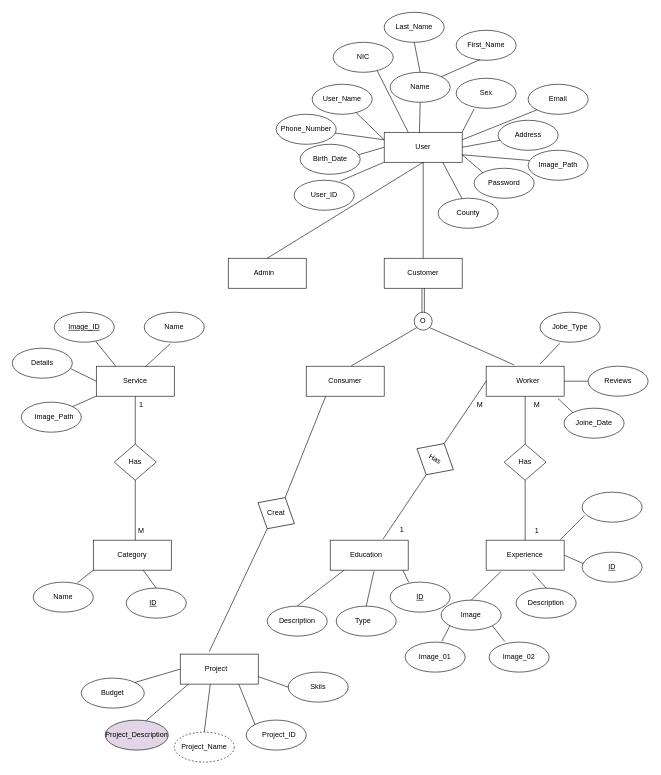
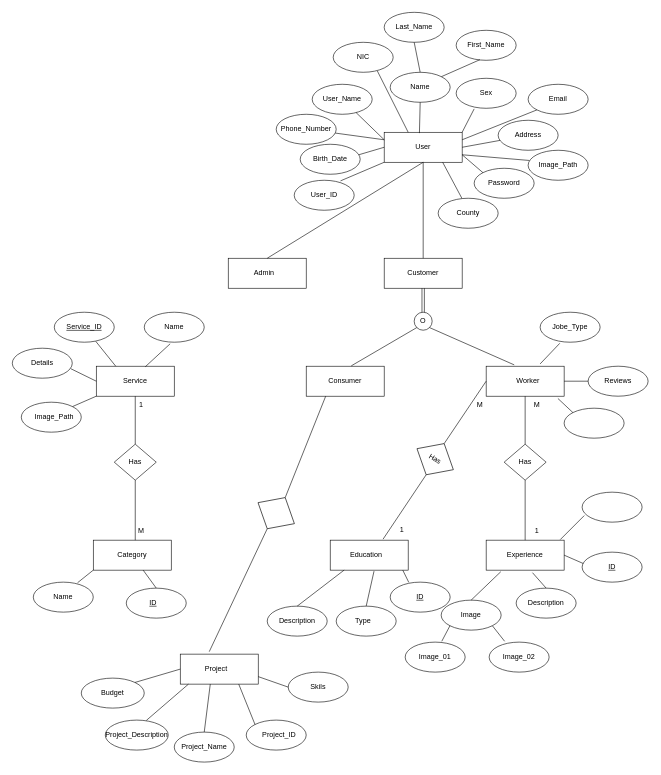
- <mxCell id="61" value="&lt;u&gt;Image_ID&lt;/u&gt;" style="text;strokeColor=none;align=center;fillColor=none;html=1;verticalAlign=middle;whiteSpace=wrap;rounded=0;" vertex="1" parent="1"><mxGeometry x="110" y="530" width="60" height="30" as="geometry" /></mxCell>
+ <mxCell id="61" value="&lt;u&gt;Service_ID&lt;/u&gt;" style="text;strokeColor=none;align=center;fillColor=none;html=1;verticalAlign=middle;whiteSpace=wrap;rounded=0;" vertex="1" parent="1"><mxGeometry x="110" y="530" width="60" height="30" as="geometry" /></mxCell>
- <mxCell id="96" value="Joine_Date" style="text;strokeColor=none;align=center;fillColor=none;html=1;verticalAlign=middle;whiteSpace=wrap;rounded=0;" vertex="1" parent="1"><mxGeometry x="960" y="690" width="60" height="30" as="geometry" /></mxCell>
- <mxCell id="140" value="Creat" style="text;strokeColor=none;align=center;fillColor=none;html=1;verticalAlign=middle;whiteSpace=wrap;rounded=0;" vertex="1" parent="1"><mxGeometry x="430" y="840" width="60" height="30" as="geometry" /></mxCell>
- <mxCell id="150" value="Project_Description" style="ellipse;whiteSpace=wrap;html=1;fillColor=#e1d5e7;" vertex="1" parent="1"><mxGeometry x="175" y="1200" width="105" height="50" as="geometry" /></mxCell>
+ <mxCell id="150" value="Project_Description" style="ellipse;whiteSpace=wrap;html=1;" vertex="1" parent="1"><mxGeometry x="175" y="1200" width="105" height="50" as="geometry" /></mxCell>
- <mxCell id="148" value="Project_Name" style="ellipse;whiteSpace=wrap;html=1;dashed=1;" vertex="1" parent="1"><mxGeometry x="290" y="1220" width="100" height="50" as="geometry" /></mxCell>
+ <mxCell id="148" value="Project_Name" style="ellipse;whiteSpace=wrap;html=1;" vertex="1" parent="1"><mxGeometry x="290" y="1220" width="100" height="50" as="geometry" /></mxCell>
